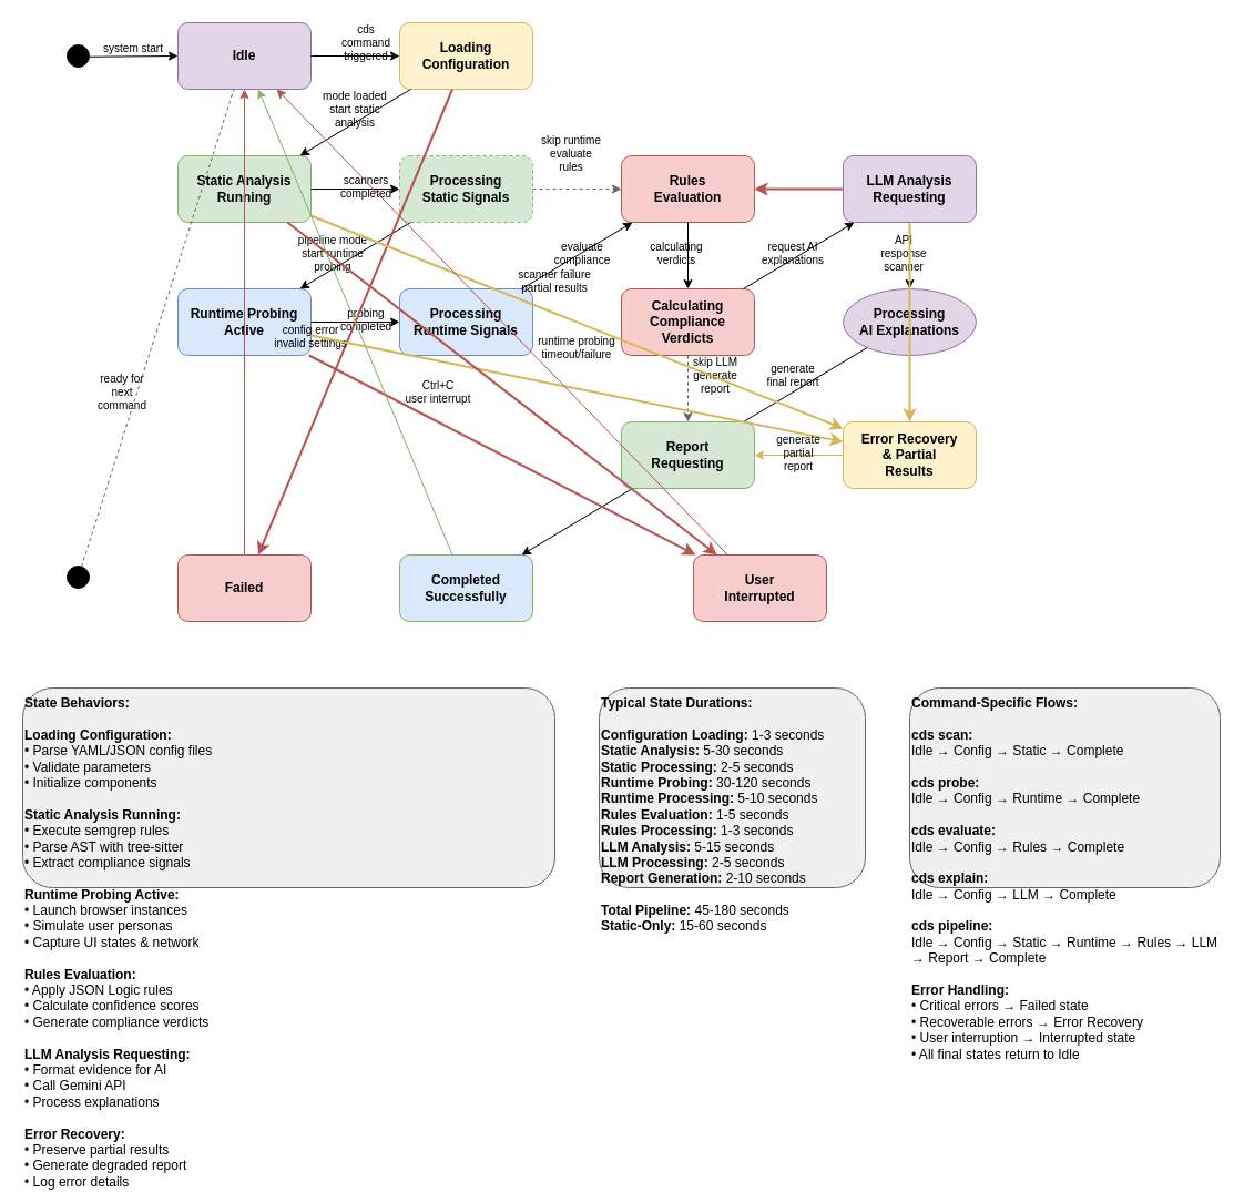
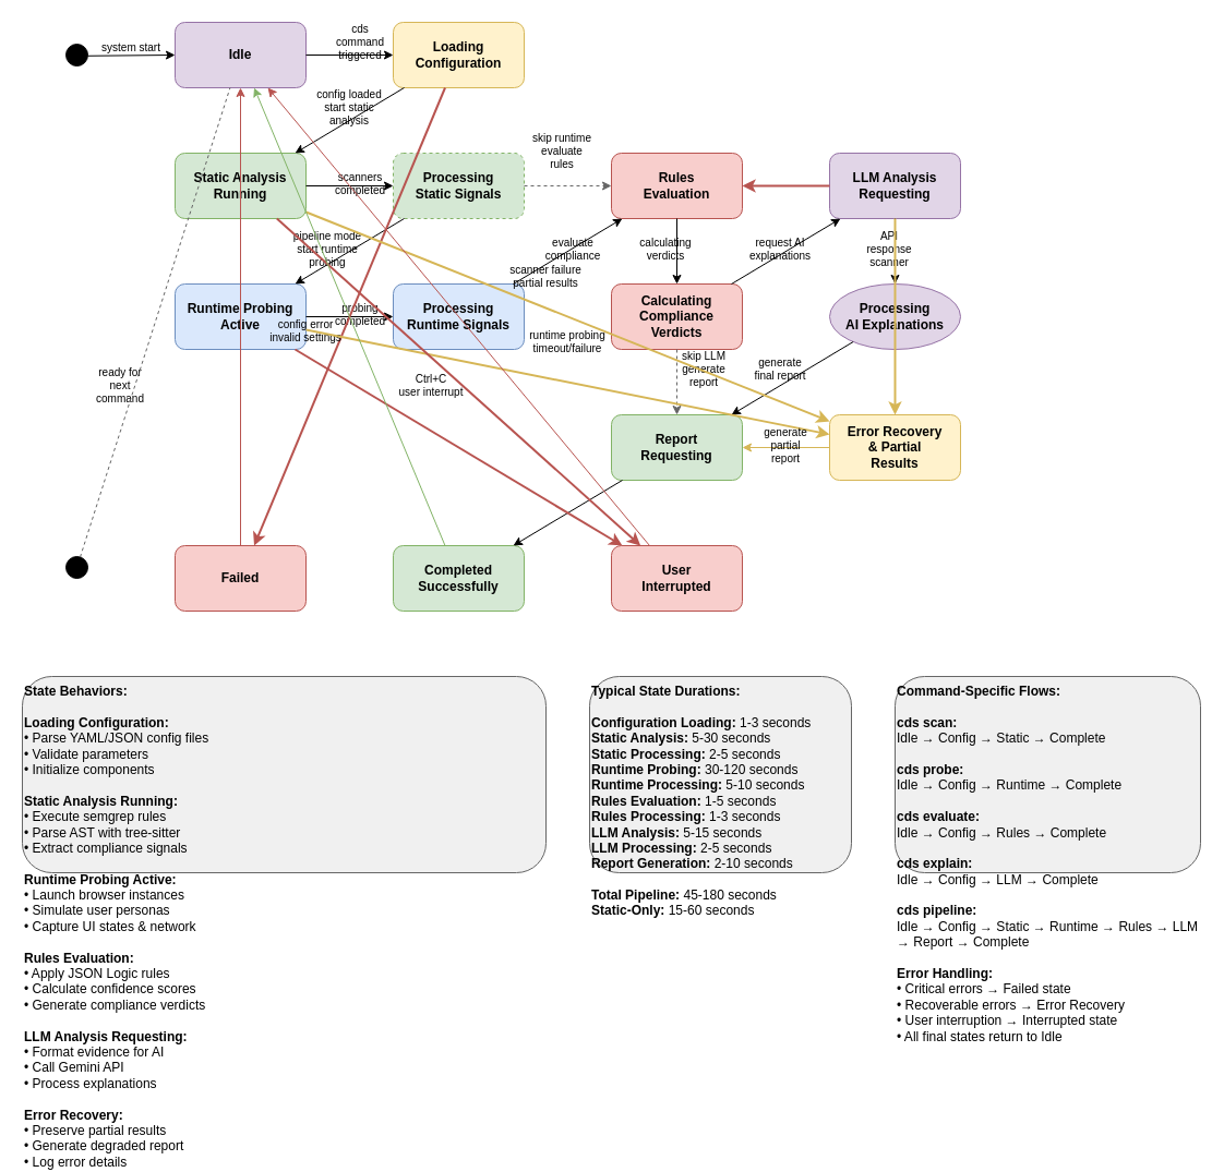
- <mxCell id="23" value="mode loaded&#10;start static analysis" style="text;html=1;strokeColor=none;fillColor=none;align=center;verticalAlign=middle;whiteSpace=wrap;rounded=0;fontSize=10;" vertex="1" parent="1"><mxGeometry x="280" y="85" width="80" height="25" as="geometry" /></mxCell>
+ <mxCell id="23" value="config loaded&#10;start static analysis" style="text;html=1;strokeColor=none;fillColor=none;align=center;verticalAlign=middle;whiteSpace=wrap;rounded=0;fontSize=10;" vertex="1" parent="1"><mxGeometry x="280" y="85" width="80" height="25" as="geometry" /></mxCell>
- <mxCell id="42" style="endArrow=none;html=1;rounded=0;" edge="1" parent="1" source="12" target="13"><mxGeometry width="50" height="50" relative="1" as="geometry"><mxPoint x="360" y="240" as="sourcePoint" /><mxPoint x="410" y="190" as="targetPoint" /></mxGeometry></mxCell>
+ <mxCell id="42" style="endArrow=classic;html=1;rounded=0;" edge="1" parent="1" source="12" target="13"><mxGeometry width="50" height="50" relative="1" as="geometry"><mxPoint x="360" y="240" as="sourcePoint" /><mxPoint x="410" y="190" as="targetPoint" /></mxGeometry></mxCell>
- <mxCell id="14" value="Completed&#10;Successfully" style="rounded=1;whiteSpace=wrap;html=1;fillColor=#dae8fc;strokeColor=#82b366;fontStyle=1;" vertex="1" parent="1"><mxGeometry x="360" y="500" width="120" height="60" as="geometry" /></mxCell>
+ <mxCell id="14" value="Completed&#10;Successfully" style="rounded=1;whiteSpace=wrap;html=1;fillColor=#d5e8d4;strokeColor=#82b366;fontStyle=1;" vertex="1" parent="1"><mxGeometry x="360" y="500" width="120" height="60" as="geometry" /></mxCell>
- <mxCell id="17" value="User&#10;Interrupted" style="rounded=1;whiteSpace=wrap;html=1;fillColor=#f8cecc;strokeColor=#b85450;fontStyle=1;" vertex="1" parent="1"><mxGeometry x="625" y="500" width="120" height="60" as="geometry" /></mxCell>
+ <mxCell id="17" value="User&#10;Interrupted" style="rounded=1;whiteSpace=wrap;html=1;fillColor=#f8cecc;strokeColor=#b85450;fontStyle=1;" vertex="1" parent="1"><mxGeometry x="560" y="500" width="120" height="60" as="geometry" /></mxCell>
